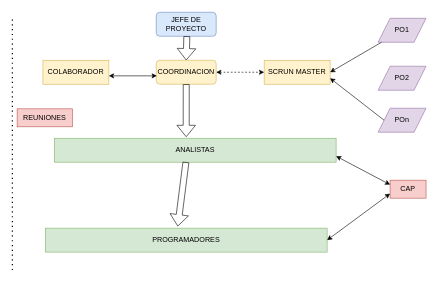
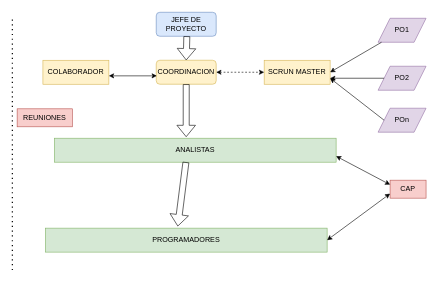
+ <mxCell id="14" value="" style="endArrow=classic;html=1;rounded=0;entryX=1;entryY=0.75;entryDx=0;entryDy=0;exitX=0;exitY=0.5;exitDx=0;exitDy=0;" edge="1" parent="1" source="6" target="4"><mxGeometry width="50" height="50" relative="1" as="geometry"><mxPoint x="646" y="80" as="sourcePoint" /><mxPoint x="560" y="130" as="targetPoint" /></mxGeometry></mxCell>
